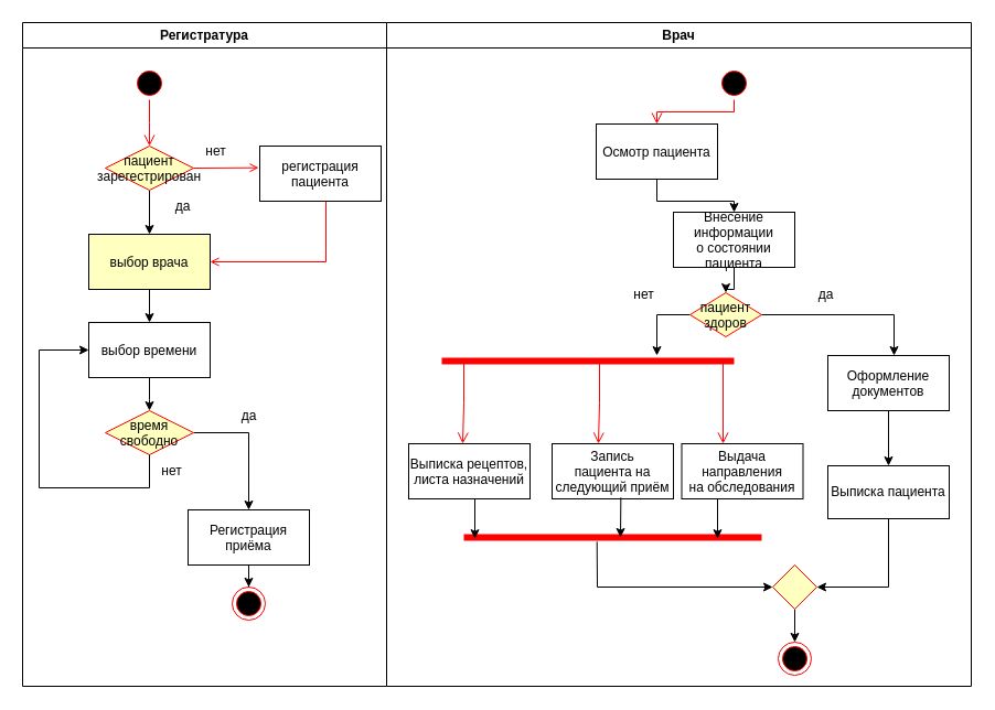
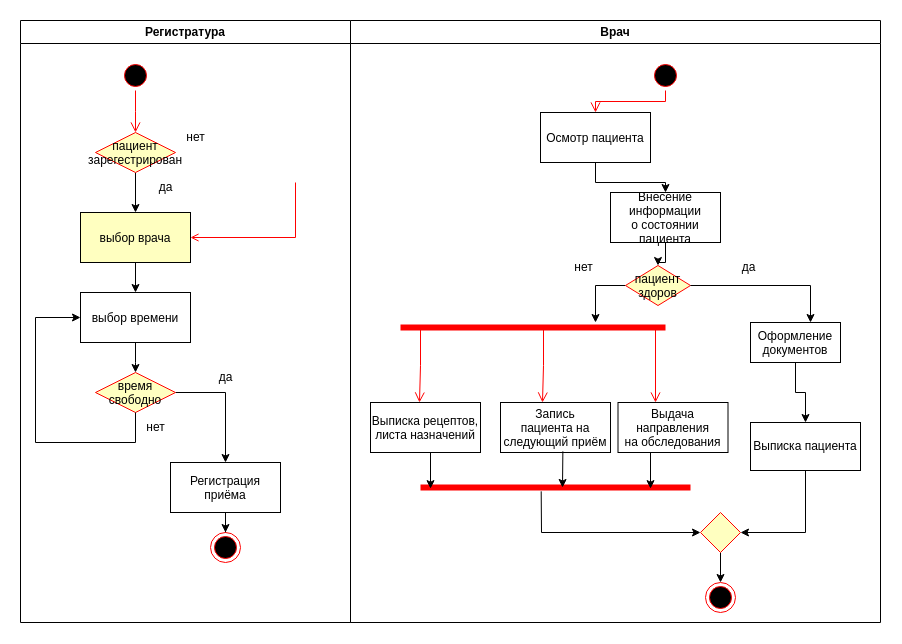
- <mxCell id="10" value="" style="endArrow=open;strokeColor=#FF0000;endFill=1;rounded=0;exitX=1;exitY=0.5;exitDx=0;exitDy=0;entryX=-0.009;entryY=0.393;entryDx=0;entryDy=0;entryPerimeter=0;" edge="1" parent="2" source="8" target="9"><mxGeometry relative="1" as="geometry"><mxPoint x="255" y="162" as="targetPoint" /></mxGeometry></mxCell>
- <mxCell id="9" value="регистрация &#10;пациента" style="" vertex="1" parent="2"><mxGeometry x="215" y="112" width="110" height="50" as="geometry" /></mxCell>
- <mxCell id="45" value="Оформление &#10;документов" style="" vertex="1" parent="24"><mxGeometry x="400" y="302" width="110" height="50" as="geometry" /></mxCell>
+ <mxCell id="45" value="Оформление &#10;документов" style="" vertex="1" parent="24"><mxGeometry x="400" y="302" width="90" height="40" as="geometry" /></mxCell>
